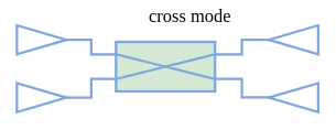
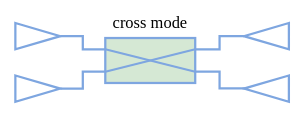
- <mxCell id="10" value="cross mode" style="text;html=1;strokeColor=none;fillColor=none;align=center;verticalAlign=middle;whiteSpace=wrap;rounded=0;fontFamily=UGent Panno Text;fontSize=22;" parent="1" vertex="1"><mxGeometry x="150" y="10" width="160" height="20" as="geometry" /></mxCell>
+ <mxCell id="10" value="cross mode" style="text;html=1;strokeColor=none;fillColor=none;align=center;verticalAlign=middle;whiteSpace=wrap;rounded=0;fontFamily=UGent Panno Text;fontSize=22;" parent="1" vertex="1"><mxGeometry x="120" y="20" width="160" height="20" as="geometry" /></mxCell>
